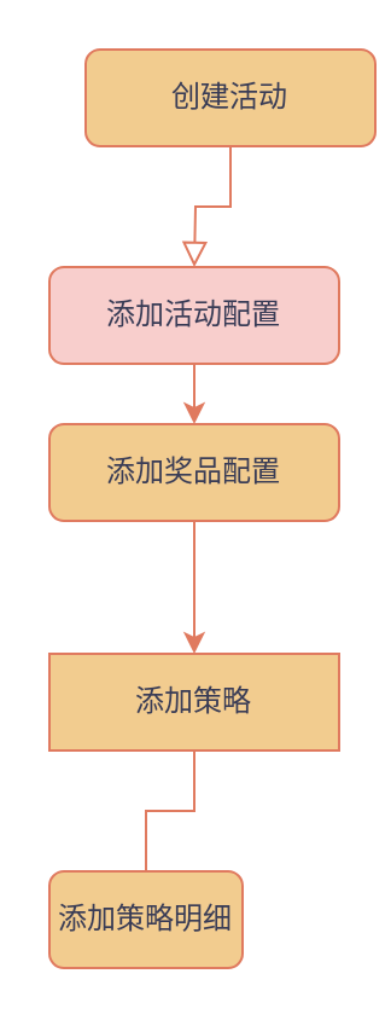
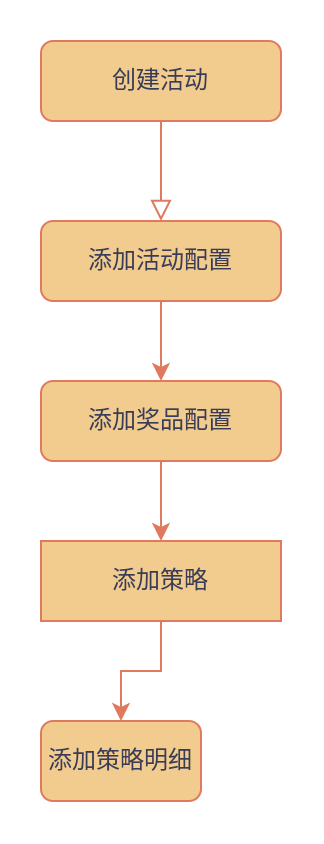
- <mxCell id="3" value="创建活动" style="rounded=1;whiteSpace=wrap;html=1;fontSize=12;glass=0;strokeWidth=1;shadow=0;labelBackgroundColor=none;fillColor=#F2CC8F;strokeColor=#E07A5F;fontColor=#393C56;" parent="1" vertex="1"><mxGeometry x="35" y="20" width="120" height="40" as="geometry" /></mxCell>
+ <mxCell id="3" value="创建活动" style="rounded=1;whiteSpace=wrap;html=1;fontSize=12;glass=0;strokeWidth=1;shadow=0;labelBackgroundColor=none;fillColor=#F2CC8F;strokeColor=#E07A5F;fontColor=#393C56;" parent="1" vertex="1"><mxGeometry x="20" y="20" width="120" height="40" as="geometry" /></mxCell>
- <mxCell id="5" value="添加活动配置" style="rounded=1;whiteSpace=wrap;html=1;fontSize=12;glass=0;strokeWidth=1;shadow=0;labelBackgroundColor=none;fillColor=#f8cecc;strokeColor=#E07A5F;fontColor=#393C56;" parent="1" vertex="1"><mxGeometry x="20" y="110" width="120" height="40" as="geometry" /></mxCell>
+ <mxCell id="5" value="添加活动配置" style="rounded=1;whiteSpace=wrap;html=1;fontSize=12;glass=0;strokeWidth=1;shadow=0;labelBackgroundColor=none;fillColor=#F2CC8F;strokeColor=#E07A5F;fontColor=#393C56;" parent="1" vertex="1"><mxGeometry x="20" y="110" width="120" height="40" as="geometry" /></mxCell>
- <mxCell id="9" value="添加奖品配置" style="rounded=1;whiteSpace=wrap;html=1;fontSize=12;glass=0;strokeWidth=1;shadow=0;labelBackgroundColor=none;fillColor=#F2CC8F;strokeColor=#E07A5F;fontColor=#393C56;" parent="1" vertex="1"><mxGeometry x="20" y="175" width="120" height="40" as="geometry" /></mxCell>
+ <mxCell id="9" value="添加奖品配置" style="rounded=1;whiteSpace=wrap;html=1;fontSize=12;glass=0;strokeWidth=1;shadow=0;labelBackgroundColor=none;fillColor=#F2CC8F;strokeColor=#E07A5F;fontColor=#393C56;" parent="1" vertex="1"><mxGeometry x="20" y="190" width="120" height="40" as="geometry" /></mxCell>
- <mxCell id="6" value="" style="edgeStyle=orthogonalEdgeStyle;rounded=0;orthogonalLoop=1;jettySize=auto;html=1;labelBackgroundColor=none;strokeColor=#E07A5F;fontColor=default;endArrow=none;" edge="1" parent="1" source="7" target="10"><mxGeometry relative="1" as="geometry" /></mxCell>
+ <mxCell id="6" value="" style="edgeStyle=orthogonalEdgeStyle;rounded=0;orthogonalLoop=1;jettySize=auto;html=1;labelBackgroundColor=none;strokeColor=#E07A5F;fontColor=default;" edge="1" parent="1" source="7" target="10"><mxGeometry relative="1" as="geometry" /></mxCell>
